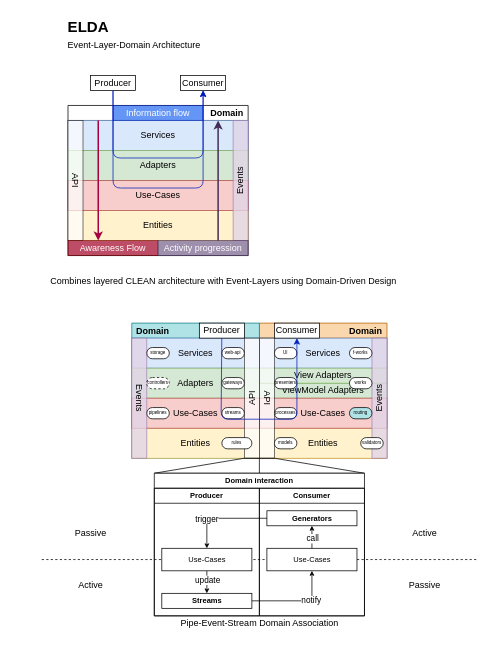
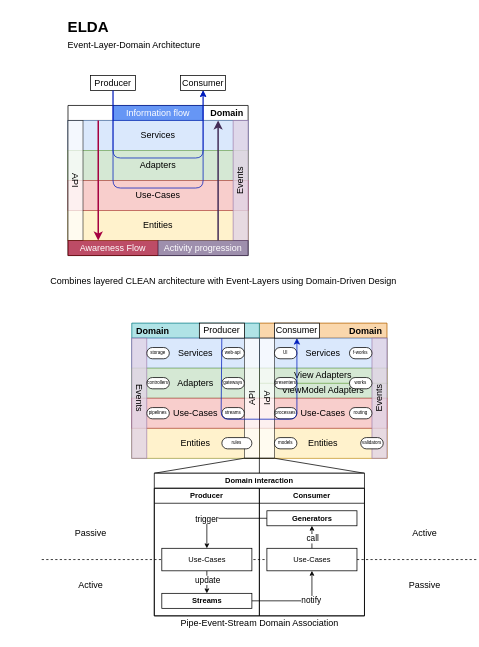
- <mxCell id="47" value="&lt;font style=&quot;font-size: 6px;&quot;&gt;controllers&lt;/font&gt;" style="rounded=1;whiteSpace=wrap;html=1;verticalAlign=middle;spacing=0;horizontal=1;align=center;fontSize=6;shadow=0;sketch=0;glass=0;arcSize=50;dashed=1;" parent="38" vertex="1"><mxGeometry x="20" y="72.5" width="30" height="15" as="geometry" /></mxCell>
+ <mxCell id="47" value="&lt;font style=&quot;font-size: 6px;&quot;&gt;controllers&lt;/font&gt;" style="rounded=1;whiteSpace=wrap;html=1;verticalAlign=middle;spacing=0;horizontal=1;align=center;fontSize=6;shadow=0;sketch=0;glass=0;arcSize=50;" parent="38" vertex="1"><mxGeometry x="20" y="72.5" width="30" height="15" as="geometry" /></mxCell>
- <mxCell id="36" value="routing" style="rounded=1;whiteSpace=wrap;html=1;verticalAlign=middle;fontSize=6;horizontal=1;align=center;shadow=0;sketch=0;glass=0;arcSize=50;fillColor=#b0e3e6;" parent="21" vertex="1"><mxGeometry x="120" y="112.5" width="30" height="15" as="geometry" /></mxCell>
+ <mxCell id="36" value="routing" style="rounded=1;whiteSpace=wrap;html=1;verticalAlign=middle;fontSize=6;horizontal=1;align=center;shadow=0;sketch=0;glass=0;arcSize=50;" parent="21" vertex="1"><mxGeometry x="120" y="112.5" width="30" height="15" as="geometry" /></mxCell>
